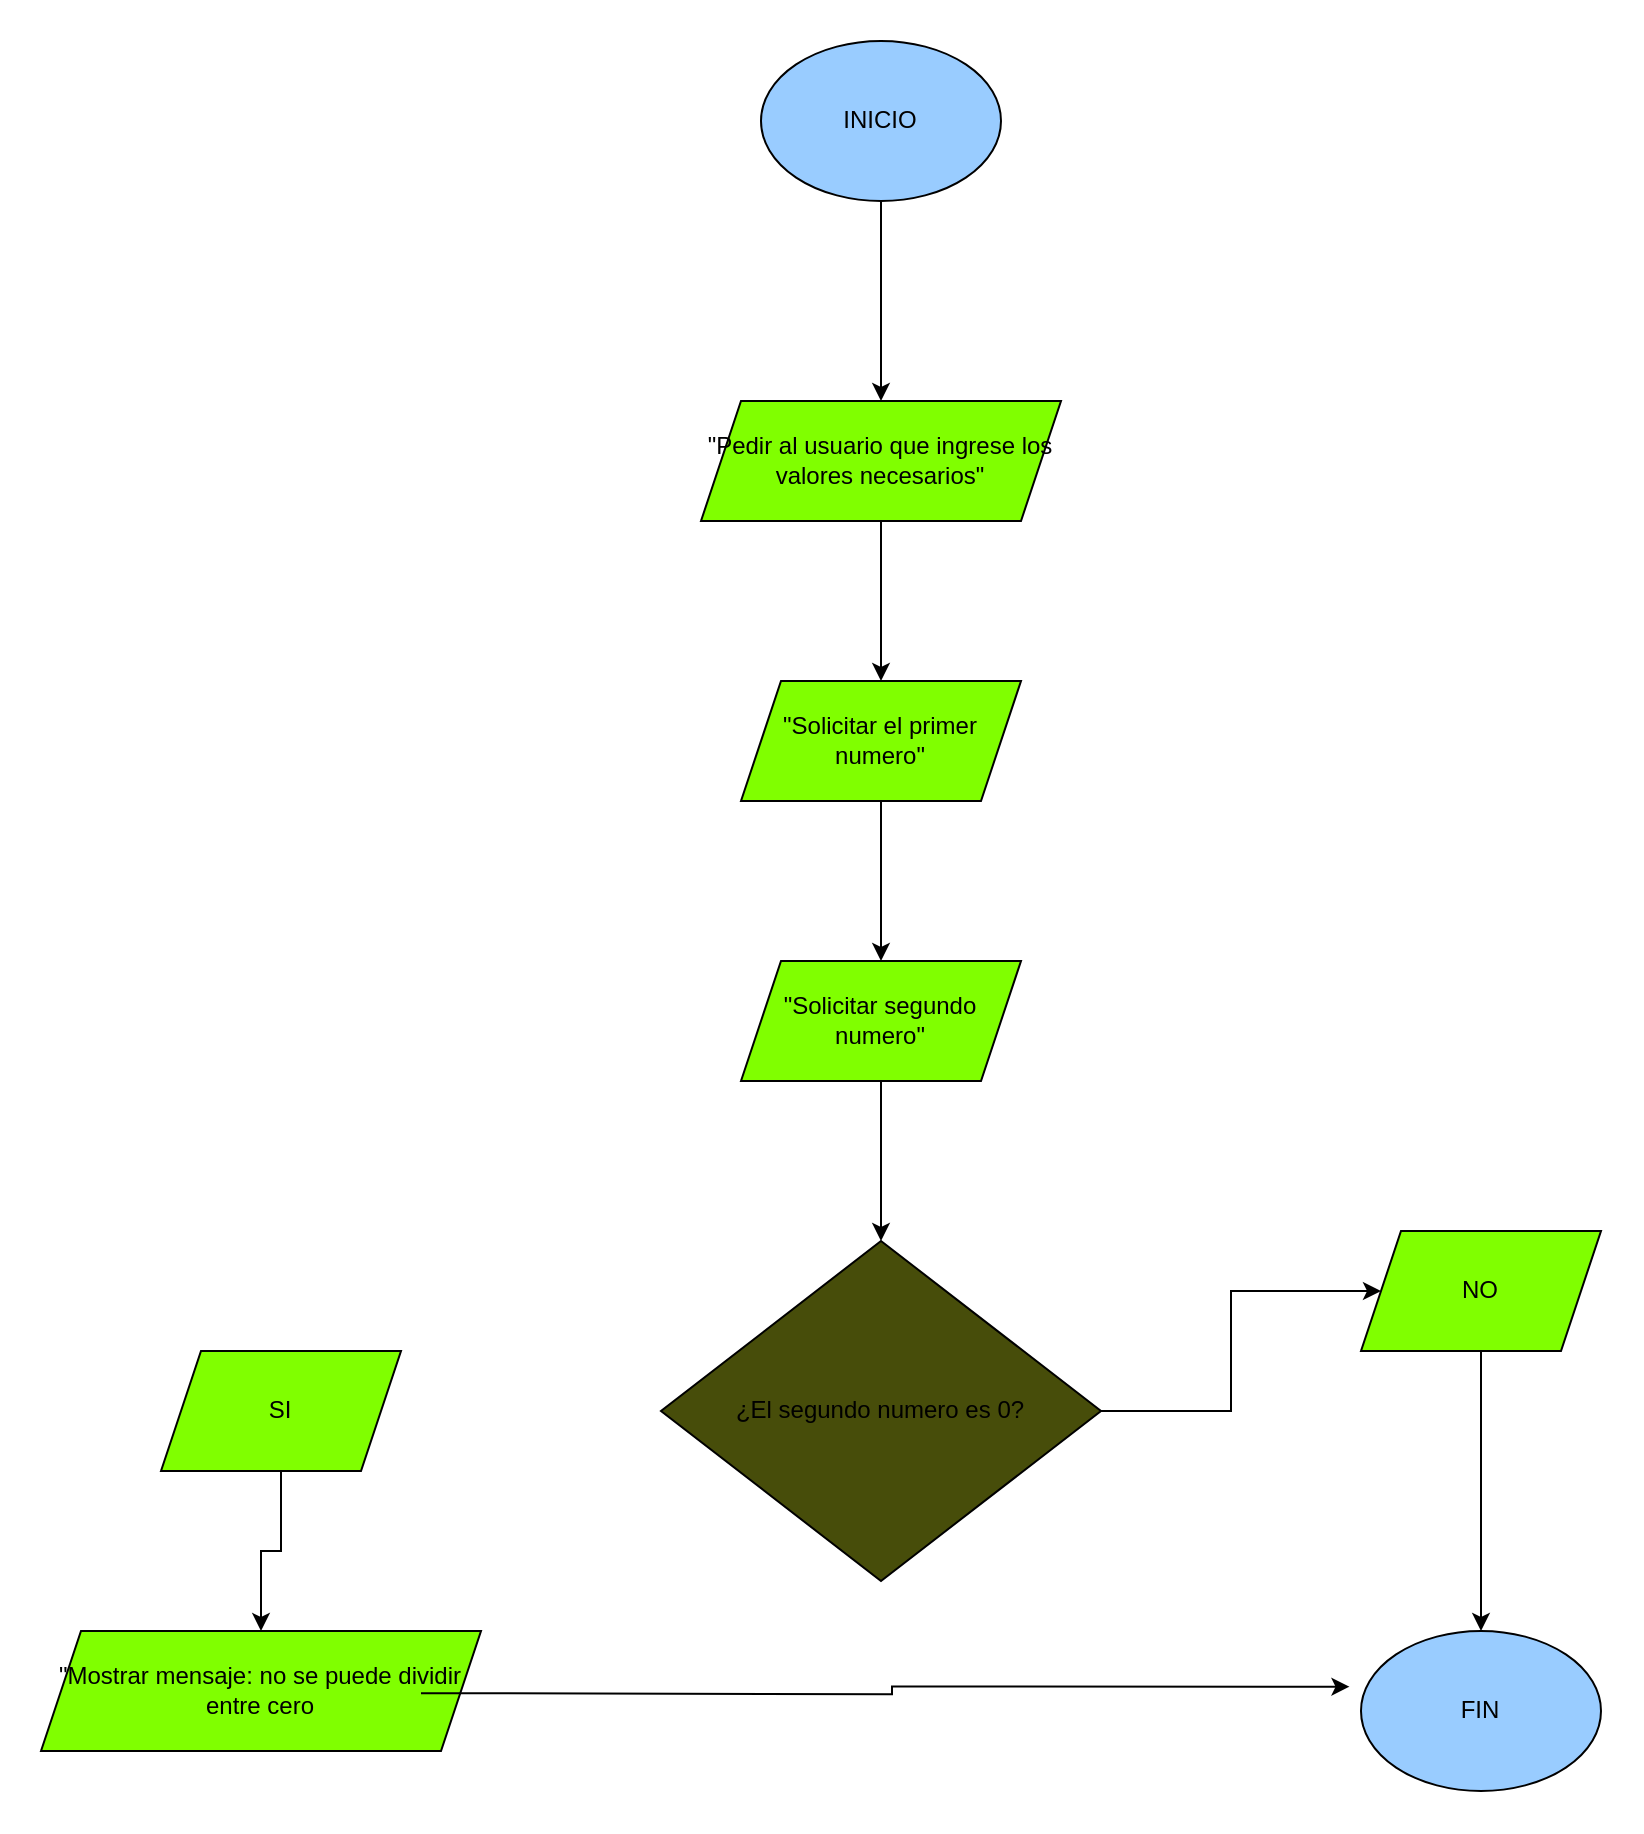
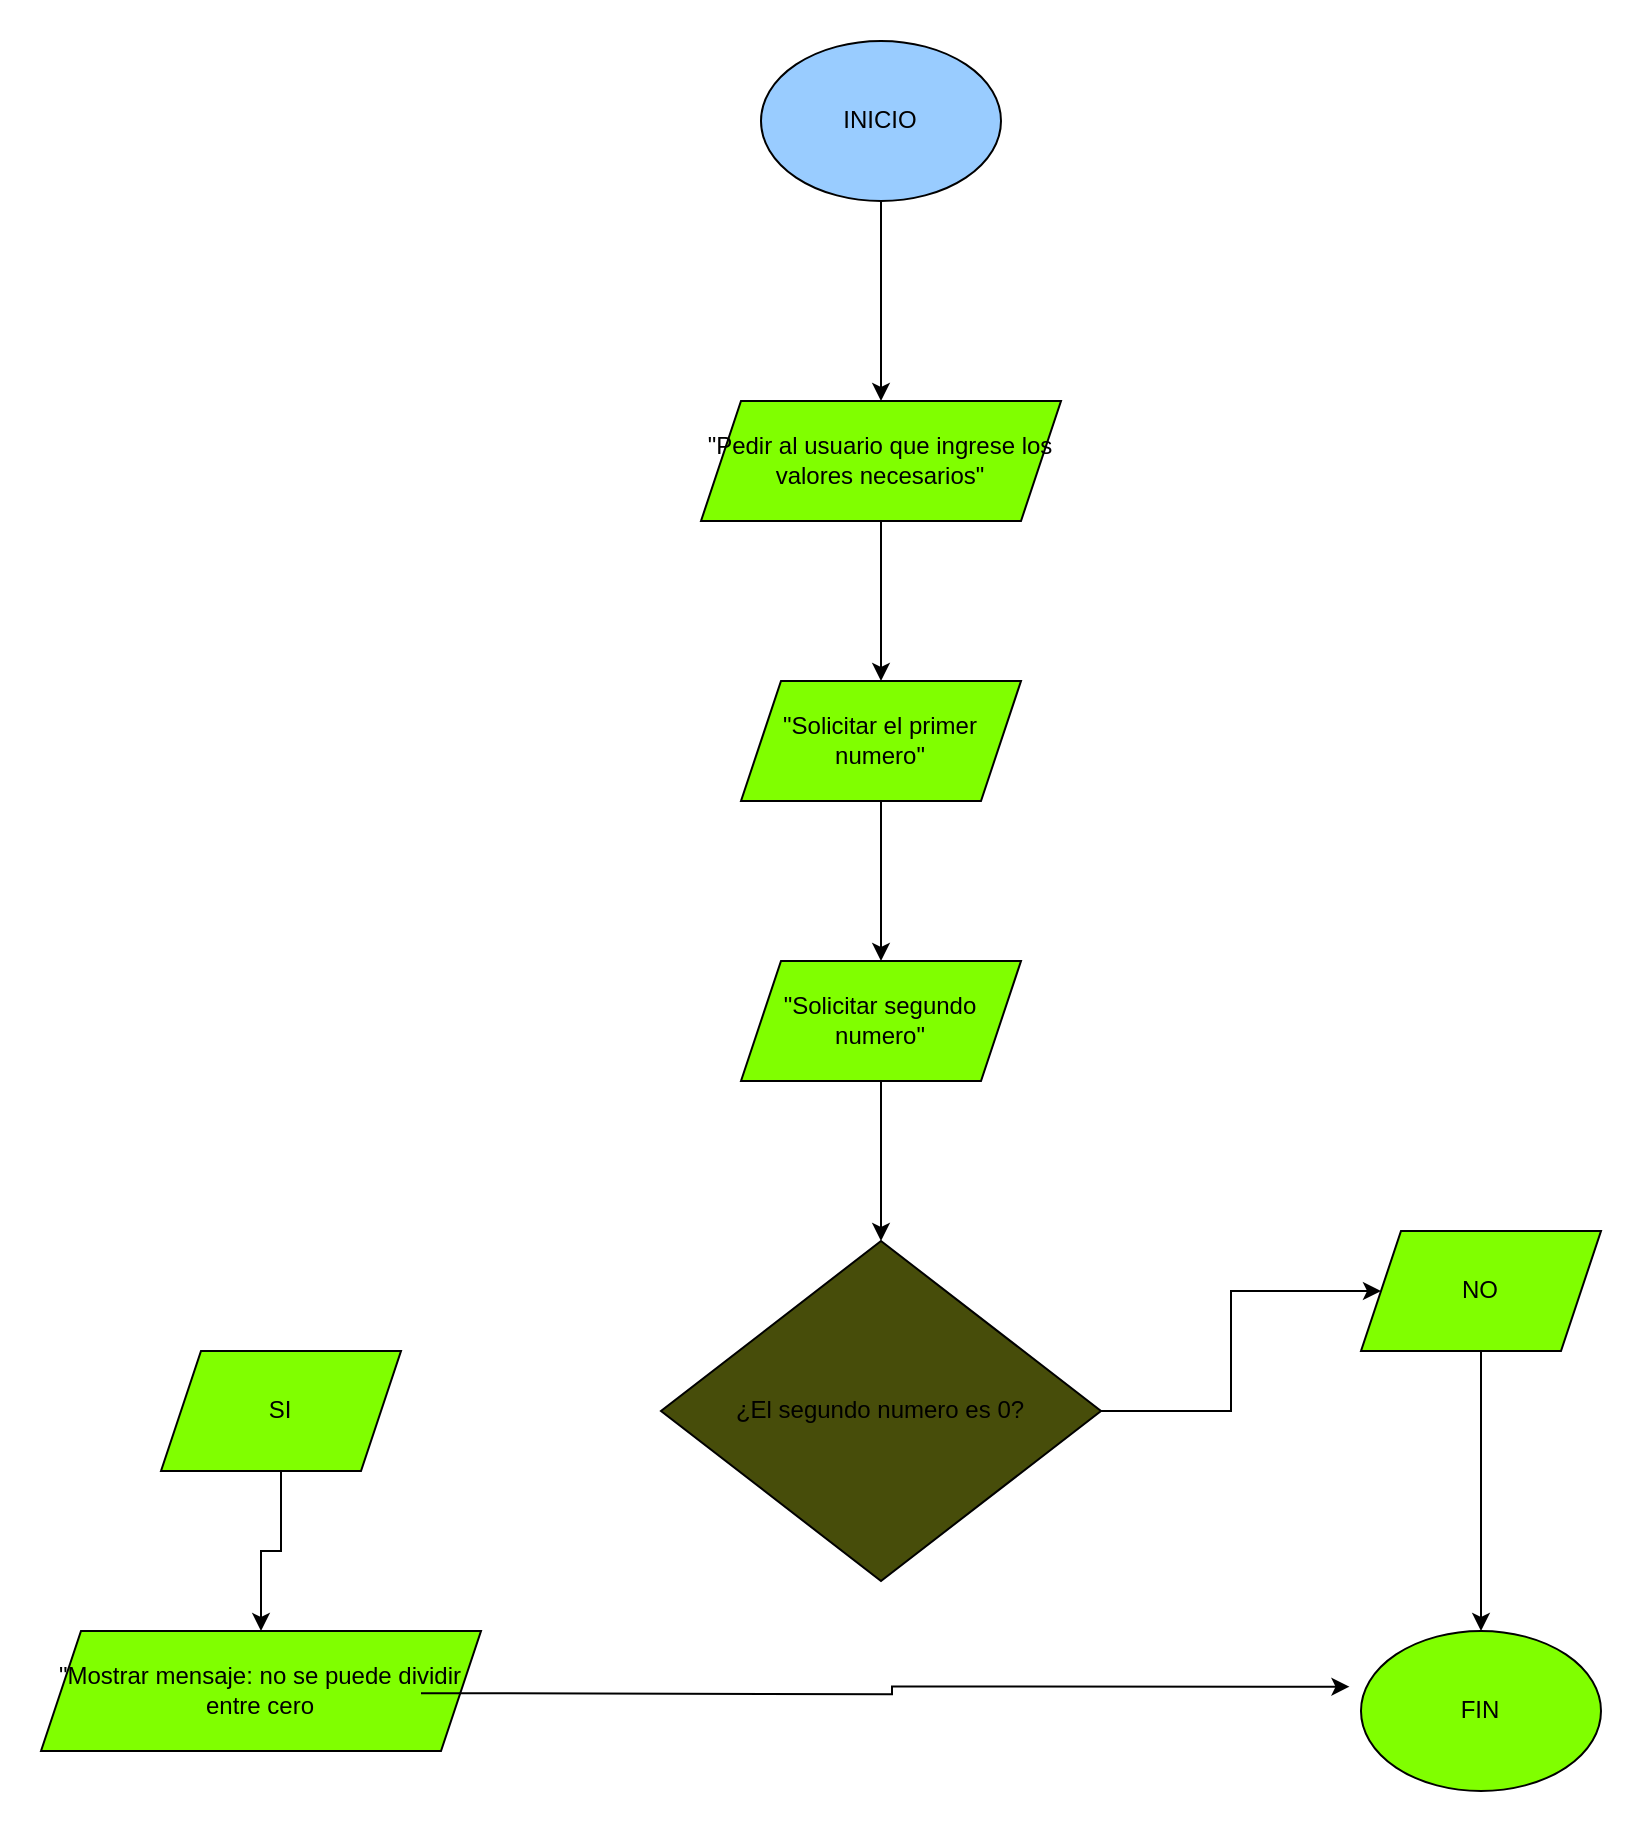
- <mxCell id="17" value="FIN" style="ellipse;whiteSpace=wrap;html=1;fillColor=#99CCFF;" vertex="1" parent="1"><mxGeometry x="680" y="815" width="120" height="80" as="geometry" /></mxCell>
+ <mxCell id="17" value="FIN" style="ellipse;whiteSpace=wrap;html=1;fillColor=#80ff00;" vertex="1" parent="1"><mxGeometry x="680" y="815" width="120" height="80" as="geometry" /></mxCell>
